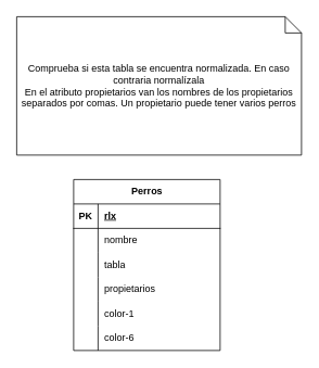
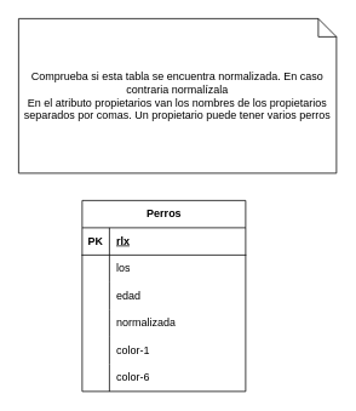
- <mxCell id="8" value="nombre" style="shape=partialRectangle;connectable=0;fillColor=none;top=0;left=0;bottom=0;right=0;align=left;spacingLeft=6;overflow=hidden;whiteSpace=wrap;html=1;" parent="6" vertex="1"><mxGeometry x="30" width="150" height="30" as="geometry"><mxRectangle width="150" height="30" as="alternateBounds" /></mxGeometry></mxCell>
+ <mxCell id="8" value="los" style="shape=partialRectangle;connectable=0;fillColor=none;top=0;left=0;bottom=0;right=0;align=left;spacingLeft=6;overflow=hidden;whiteSpace=wrap;html=1;" parent="6" vertex="1"><mxGeometry x="30" width="150" height="30" as="geometry"><mxRectangle width="150" height="30" as="alternateBounds" /></mxGeometry></mxCell>
- <mxCell id="11" value="tabla" style="shape=partialRectangle;connectable=0;fillColor=none;top=0;left=0;bottom=0;right=0;align=left;spacingLeft=6;overflow=hidden;whiteSpace=wrap;html=1;" parent="9" vertex="1"><mxGeometry x="30" width="150" height="30" as="geometry"><mxRectangle width="150" height="30" as="alternateBounds" /></mxGeometry></mxCell>
+ <mxCell id="11" value="edad" style="shape=partialRectangle;connectable=0;fillColor=none;top=0;left=0;bottom=0;right=0;align=left;spacingLeft=6;overflow=hidden;whiteSpace=wrap;html=1;" parent="9" vertex="1"><mxGeometry x="30" width="150" height="30" as="geometry"><mxRectangle width="150" height="30" as="alternateBounds" /></mxGeometry></mxCell>
- <mxCell id="14" value="propietarios" style="shape=partialRectangle;connectable=0;fillColor=none;top=0;left=0;bottom=0;right=0;align=left;spacingLeft=6;overflow=hidden;whiteSpace=wrap;html=1;" parent="12" vertex="1"><mxGeometry x="30" width="150" height="30" as="geometry"><mxRectangle width="150" height="30" as="alternateBounds" /></mxGeometry></mxCell>
+ <mxCell id="14" value="normalizada" style="shape=partialRectangle;connectable=0;fillColor=none;top=0;left=0;bottom=0;right=0;align=left;spacingLeft=6;overflow=hidden;whiteSpace=wrap;html=1;" parent="12" vertex="1"><mxGeometry x="30" width="150" height="30" as="geometry"><mxRectangle width="150" height="30" as="alternateBounds" /></mxGeometry></mxCell>
